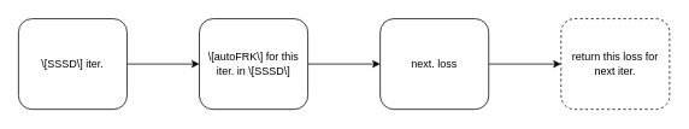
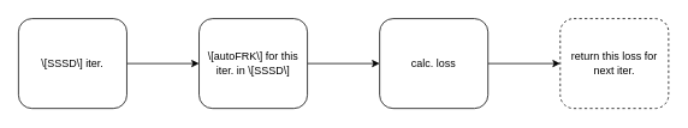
- <mxCell id="7" value="next. loss" style="rounded=1;whiteSpace=wrap;html=1;" parent="1" vertex="1"><mxGeometry x="420" y="20" width="120" height="100" as="geometry" /></mxCell>
+ <mxCell id="7" value="calc. loss" style="rounded=1;whiteSpace=wrap;html=1;" parent="1" vertex="1"><mxGeometry x="420" y="20" width="120" height="100" as="geometry" /></mxCell>
